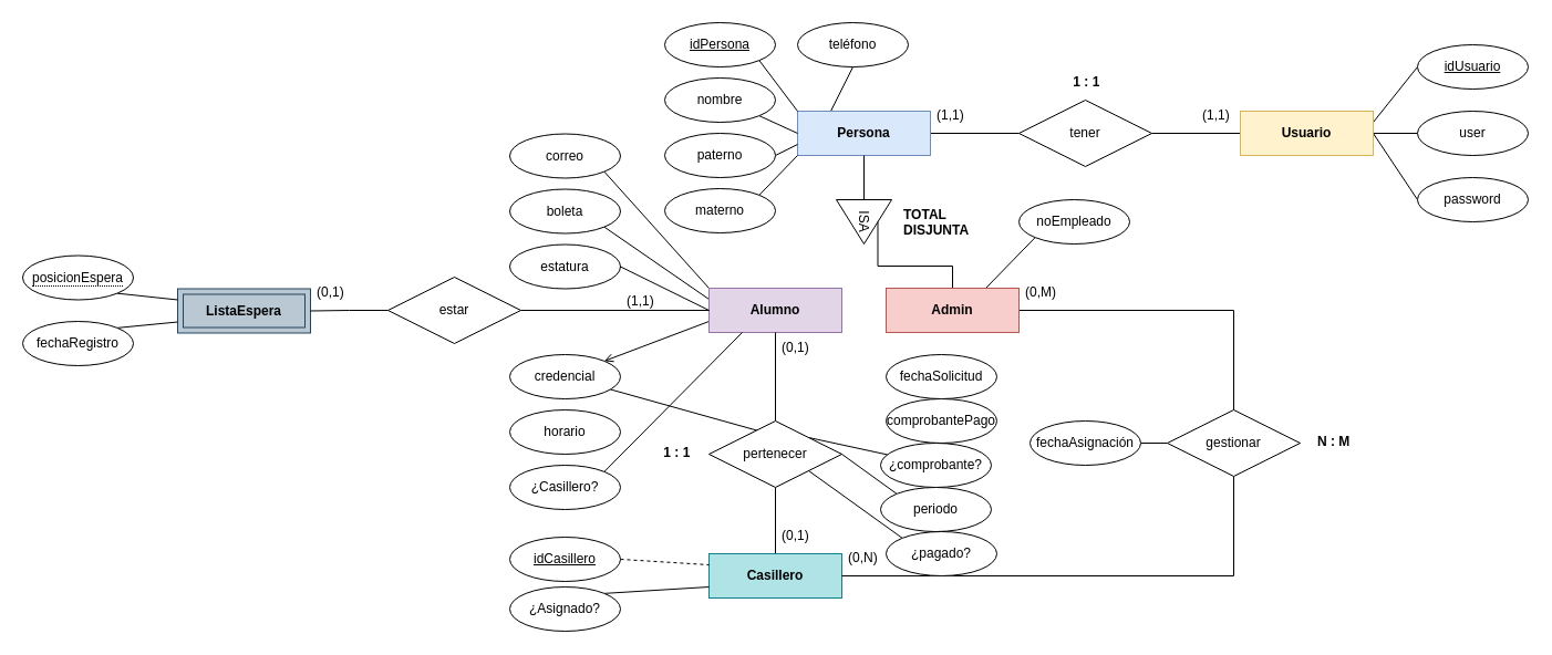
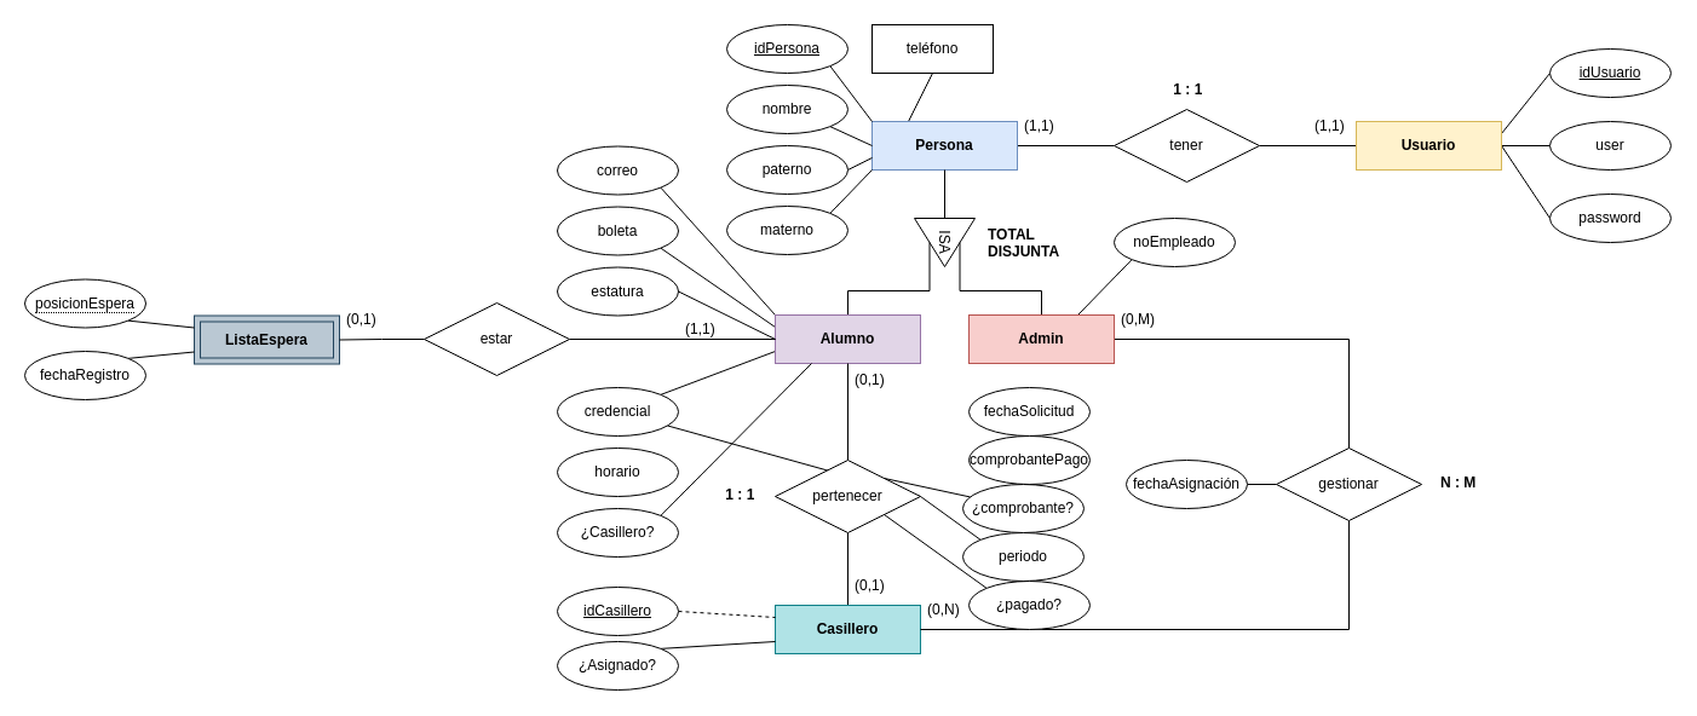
- <mxCell id="49" value="teléfono" style="ellipse;whiteSpace=wrap;html=1;align=center;" parent="1" vertex="1"><mxGeometry x="720" y="20" width="100" height="40" as="geometry" /></mxCell>
+ <mxCell id="49" value="teléfono" style="whiteSpace=wrap;html=1;align=center;rounded=0;" parent="1" vertex="1"><mxGeometry x="720" y="20" width="100" height="40" as="geometry" /></mxCell>
+ <mxCell id="16" style="edgeStyle=orthogonalEdgeStyle;rounded=0;orthogonalLoop=1;jettySize=auto;html=1;exitX=0.5;exitY=0;exitDx=0;exitDy=0;entryX=0.5;entryY=1;entryDx=0;entryDy=0;endArrow=none;endFill=0;" parent="1" source="20" target="15" edge="1"><mxGeometry relative="1" as="geometry" /></mxCell>
- <mxCell id="19" style="rounded=0;orthogonalLoop=1;jettySize=auto;html=1;exitX=0;exitY=0.75;exitDx=0;exitDy=0;entryX=1;entryY=0;entryDx=0;entryDy=0;endArrow=open;endFill=0;" parent="1" source="20" target="54" edge="1"><mxGeometry relative="1" as="geometry" /></mxCell>
+ <mxCell id="19" style="rounded=0;orthogonalLoop=1;jettySize=auto;html=1;exitX=0;exitY=0.75;exitDx=0;exitDy=0;entryX=1;entryY=0;entryDx=0;entryDy=0;endArrow=none;endFill=0;" parent="1" source="20" target="54" edge="1"><mxGeometry relative="1" as="geometry" /></mxCell>
